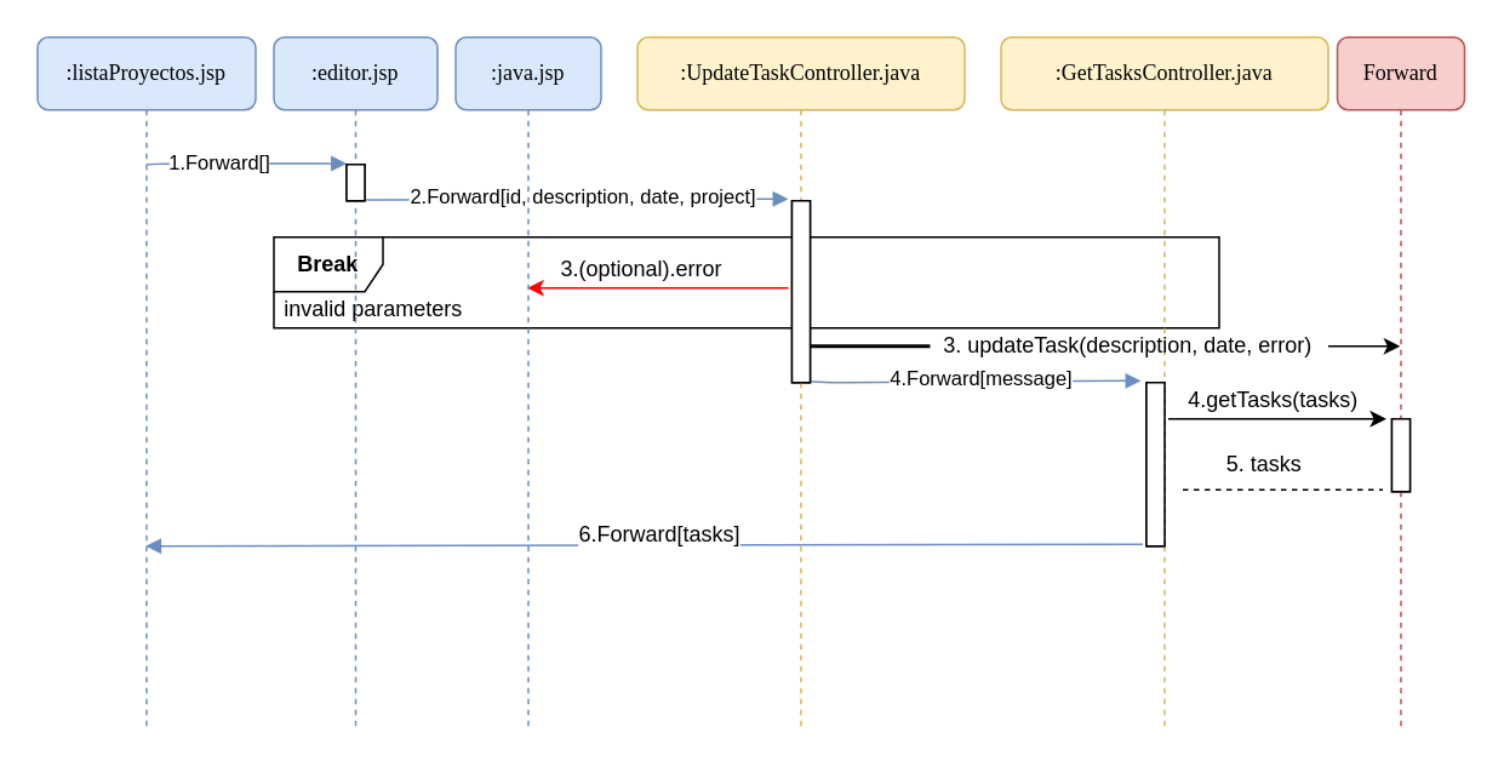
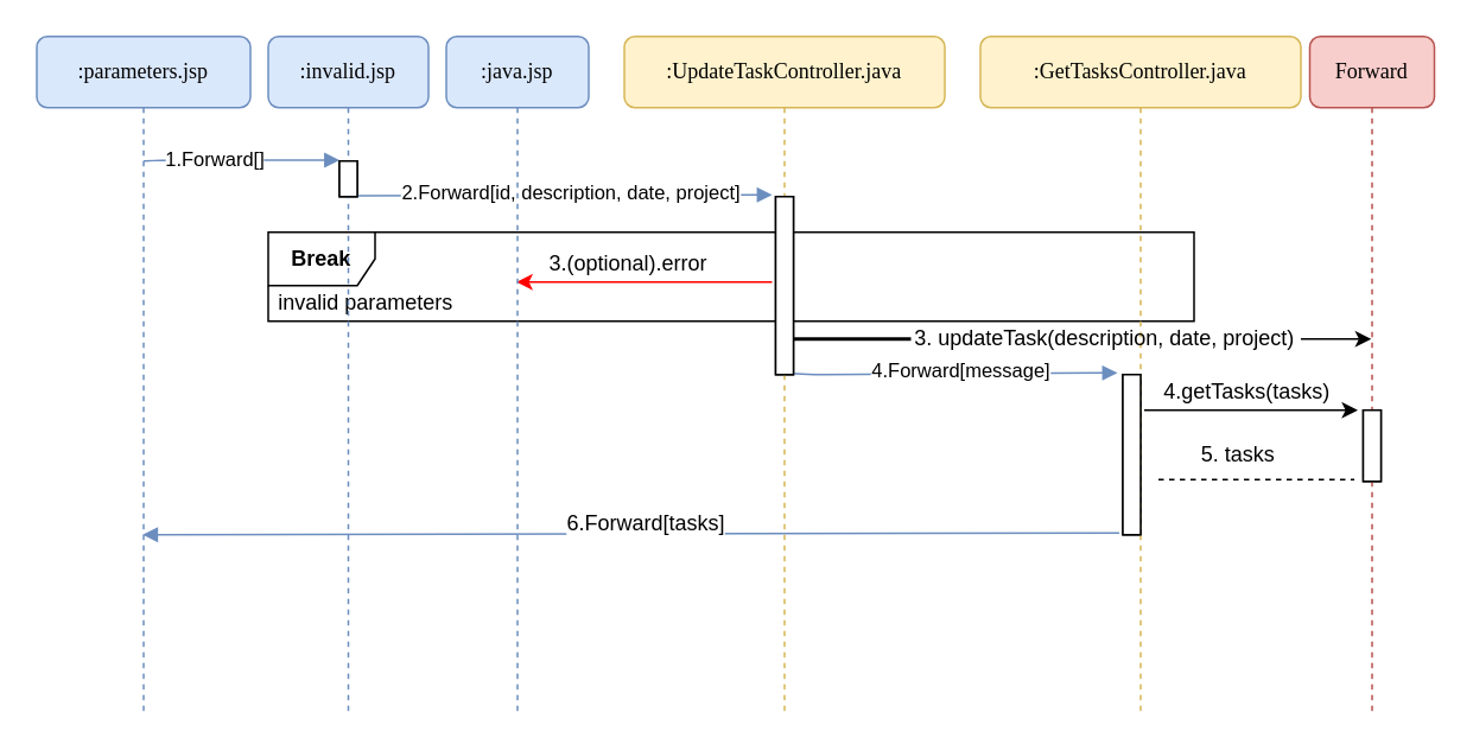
- <mxCell id="32" value=":listaProyectos.jsp" style="shape=umlLifeline;perimeter=lifelinePerimeter;whiteSpace=wrap;html=1;container=1;collapsible=0;recursiveResize=0;outlineConnect=0;rounded=1;shadow=0;comic=0;labelBackgroundColor=none;strokeColor=#6c8ebf;strokeWidth=1;fillColor=#dae8fc;fontFamily=Verdana;fontSize=12;align=center;" vertex="1" parent="1"><mxGeometry x="20" y="20" width="120" height="380" as="geometry" /></mxCell>
+ <mxCell id="32" value=":parameters.jsp" style="shape=umlLifeline;perimeter=lifelinePerimeter;whiteSpace=wrap;html=1;container=1;collapsible=0;recursiveResize=0;outlineConnect=0;rounded=1;shadow=0;comic=0;labelBackgroundColor=none;strokeColor=#6c8ebf;strokeWidth=1;fillColor=#dae8fc;fontFamily=Verdana;fontSize=12;align=center;" vertex="1" parent="1"><mxGeometry x="20" y="20" width="120" height="380" as="geometry" /></mxCell>
- <mxCell id="28" value=":editor.jsp" style="shape=umlLifeline;perimeter=lifelinePerimeter;whiteSpace=wrap;html=1;container=1;collapsible=0;recursiveResize=0;outlineConnect=0;rounded=1;shadow=0;comic=0;labelBackgroundColor=none;strokeColor=#6c8ebf;strokeWidth=1;fillColor=#dae8fc;fontFamily=Verdana;fontSize=12;align=center;" vertex="1" parent="1"><mxGeometry x="150" y="20" width="90" height="380" as="geometry" /></mxCell>
+ <mxCell id="28" value=":invalid.jsp" style="shape=umlLifeline;perimeter=lifelinePerimeter;whiteSpace=wrap;html=1;container=1;collapsible=0;recursiveResize=0;outlineConnect=0;rounded=1;shadow=0;comic=0;labelBackgroundColor=none;strokeColor=#6c8ebf;strokeWidth=1;fillColor=#dae8fc;fontFamily=Verdana;fontSize=12;align=center;" vertex="1" parent="1"><mxGeometry x="150" y="20" width="90" height="380" as="geometry" /></mxCell>
- <mxCell id="25" value="3. updateTask(description, date, error)" style="text;html=1;strokeColor=none;fillColor=none;align=center;verticalAlign=middle;whiteSpace=wrap;rounded=0;" vertex="1" parent="23"><mxGeometry x="-40" y="160" width="220" height="20" as="geometry" /></mxCell>
+ <mxCell id="25" value="3. updateTask(description, date, project)" style="text;html=1;strokeColor=none;fillColor=none;align=center;verticalAlign=middle;whiteSpace=wrap;rounded=0;" vertex="1" parent="23"><mxGeometry x="-40" y="160" width="220" height="20" as="geometry" /></mxCell>
